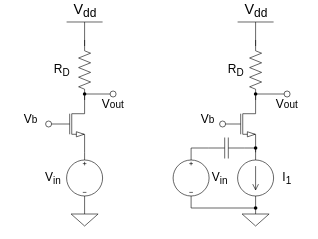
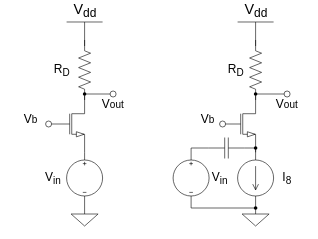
- <mxCell id="38" value="&lt;span style=&quot;font-size: 20px;&quot;&gt;I&lt;sub&gt;1&lt;/sub&gt;&lt;/span&gt;" style="text;html=1;align=center;verticalAlign=middle;whiteSpace=wrap;rounded=0;" vertex="1" parent="1"><mxGeometry x="448" y="265" width="60" height="30" as="geometry" /></mxCell>
+ <mxCell id="38" value="&lt;span style=&quot;font-size: 20px;&quot;&gt;I&lt;sub&gt;8&lt;/sub&gt;&lt;/span&gt;" style="text;html=1;align=center;verticalAlign=middle;whiteSpace=wrap;rounded=0;" vertex="1" parent="1"><mxGeometry x="448" y="265" width="60" height="30" as="geometry" /></mxCell>
